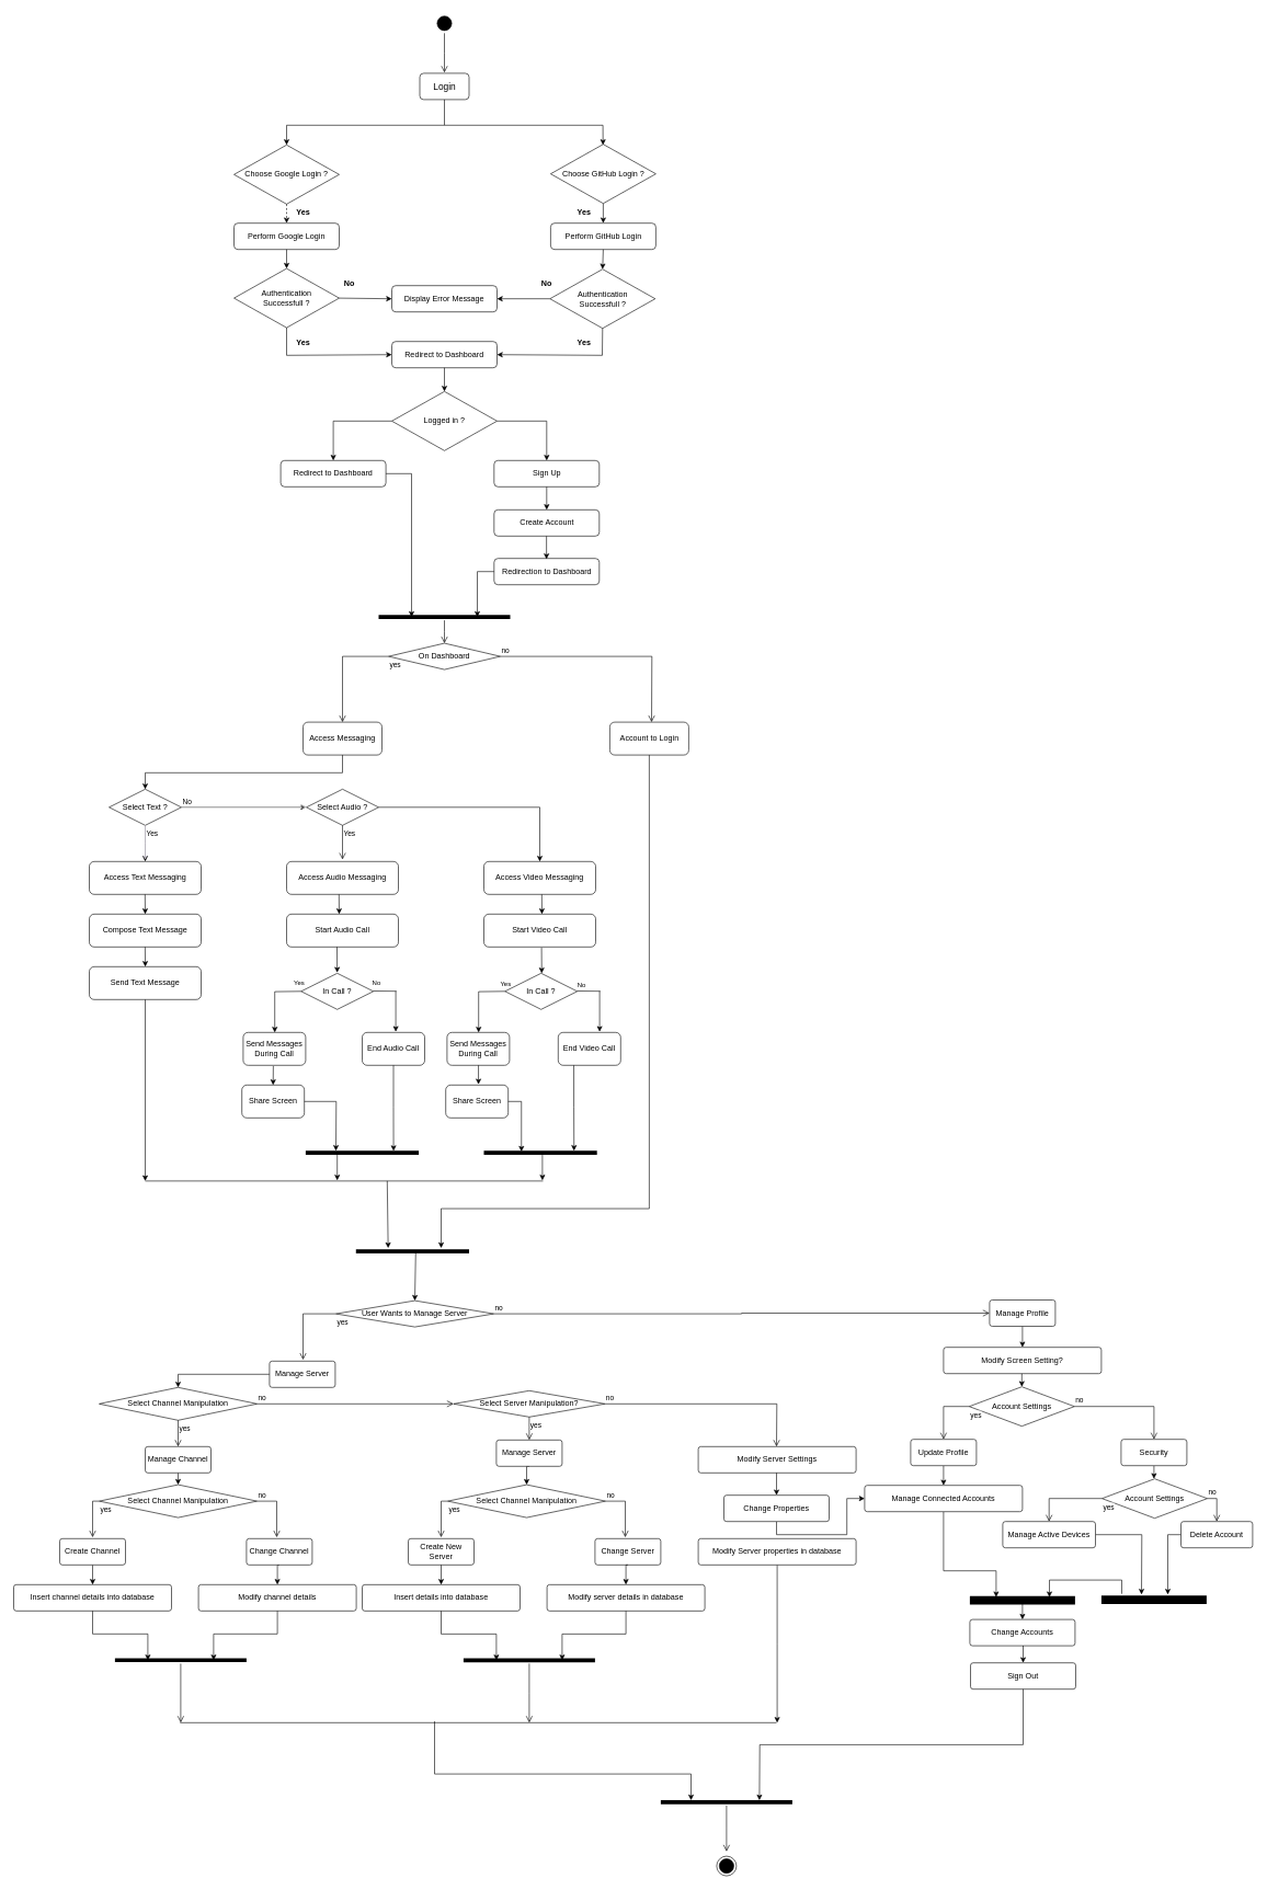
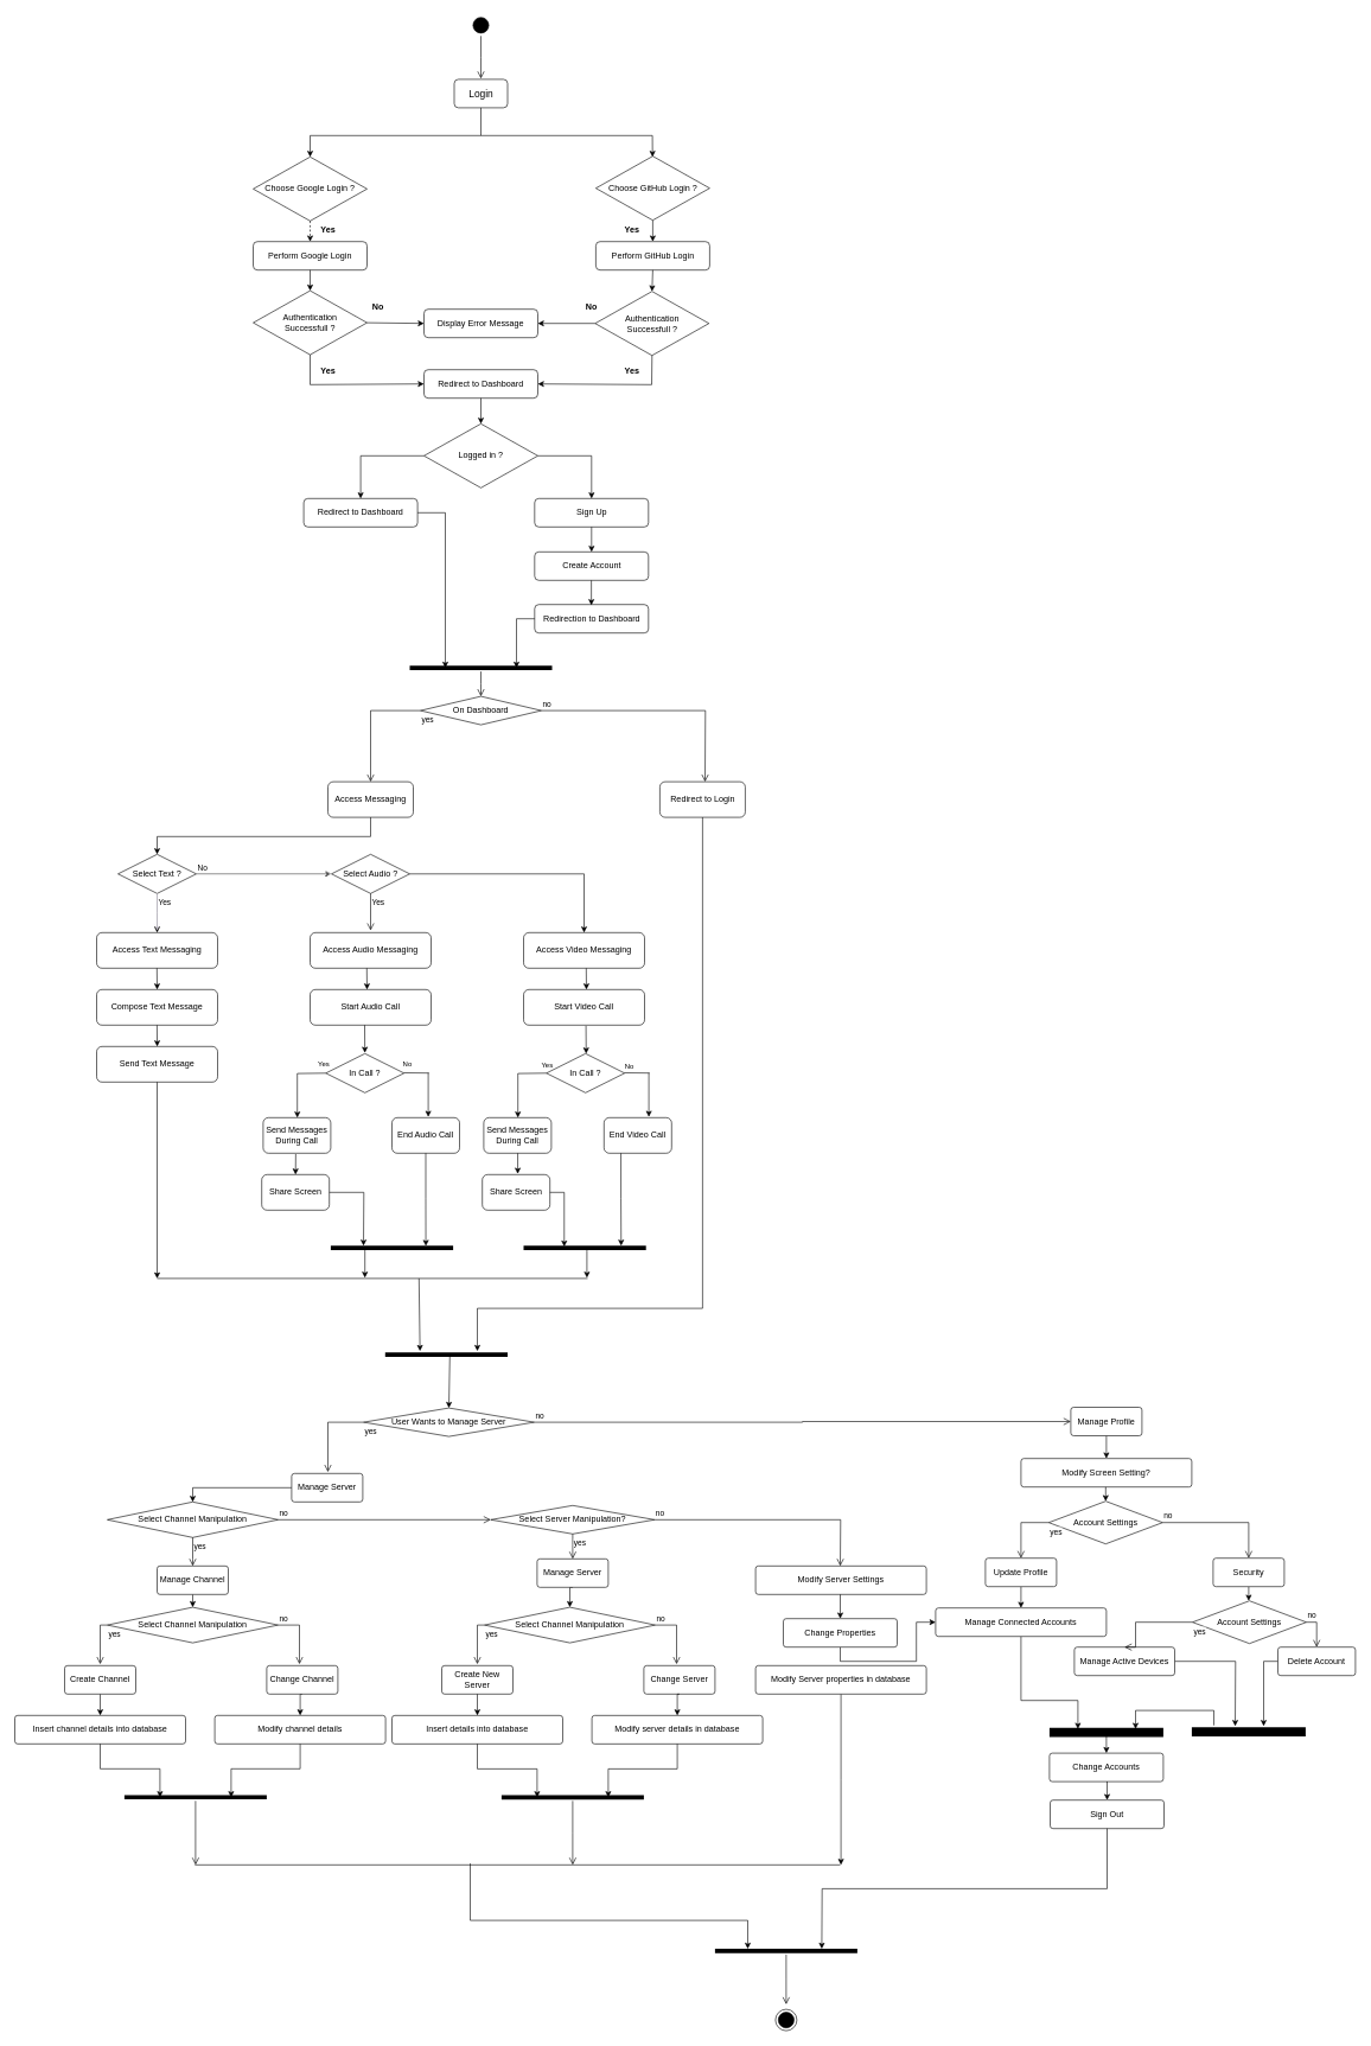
- <mxCell id="110" value="Account to Login" style="rounded=1;whiteSpace=wrap;html=1;" parent="1" vertex="1"><mxGeometry x="926.5" y="1098" width="120" height="50" as="geometry" /></mxCell>
+ <mxCell id="110" value="Redirect to Login" style="rounded=1;whiteSpace=wrap;html=1;" parent="1" vertex="1"><mxGeometry x="926.5" y="1098" width="120" height="50" as="geometry" /></mxCell>
- <mxCell id="170" value="Manage Active Devices" style="rounded=1;arcSize=10;whiteSpace=wrap;html=1;align=center;" parent="1" vertex="1"><mxGeometry x="1524" y="2314" width="141" height="40" as="geometry" /></mxCell>
+ <mxCell id="170" value="Manage Active Devices" style="rounded=1;arcSize=10;whiteSpace=wrap;html=1;align=center;" parent="1" vertex="1"><mxGeometry x="1509" y="2314" width="141" height="40" as="geometry" /></mxCell>
